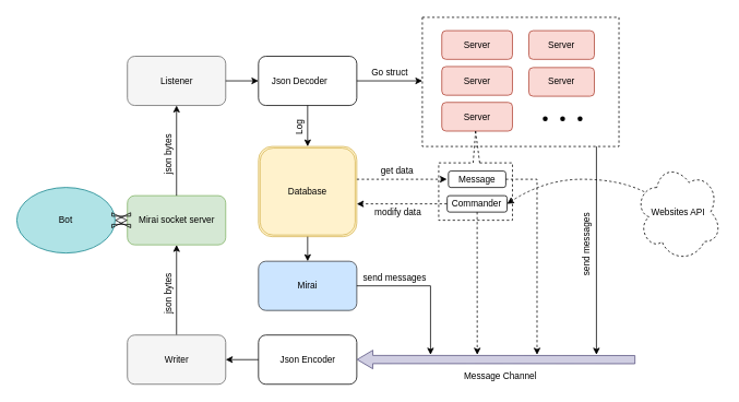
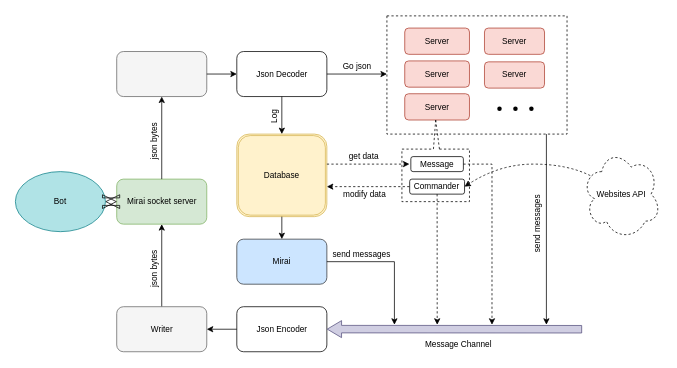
- <mxCell id="22" value="Go struct" style="text;html=1;align=center;verticalAlign=middle;resizable=0;points=[];autosize=1;strokeColor=none;fillColor=none;fontSize=11;" vertex="1" parent="1"><mxGeometry x="445" y="78" width="60" height="20" as="geometry" /></mxCell>
+ <mxCell id="22" value="Go json" style="text;html=1;align=center;verticalAlign=middle;resizable=0;points=[];autosize=1;strokeColor=none;fillColor=none;fontSize=11;" vertex="1" parent="1"><mxGeometry x="445" y="78" width="60" height="20" as="geometry" /></mxCell>
- <mxCell id="9" value="Listener" style="text;html=1;align=center;verticalAlign=middle;resizable=0;points=[];autosize=1;strokeColor=none;fillColor=none;fontSize=11;" vertex="1" parent="1"><mxGeometry x="185" y="88" width="60" height="20" as="geometry" /></mxCell>
- <mxCell id="17" value="Json Decoder" style="text;html=1;align=center;verticalAlign=middle;resizable=0;points=[];autosize=1;strokeColor=none;fillColor=none;fontSize=11;" vertex="1" parent="15"><mxGeometry x="5" y="20" width="90" height="20" as="geometry" /></mxCell>
+ <mxCell id="17" value="Json Decoder" style="text;html=1;align=center;verticalAlign=middle;resizable=0;points=[];autosize=1;strokeColor=none;fillColor=none;fontSize=11;" vertex="1" parent="15"><mxGeometry x="15" y="20" width="90" height="20" as="geometry" /></mxCell>
